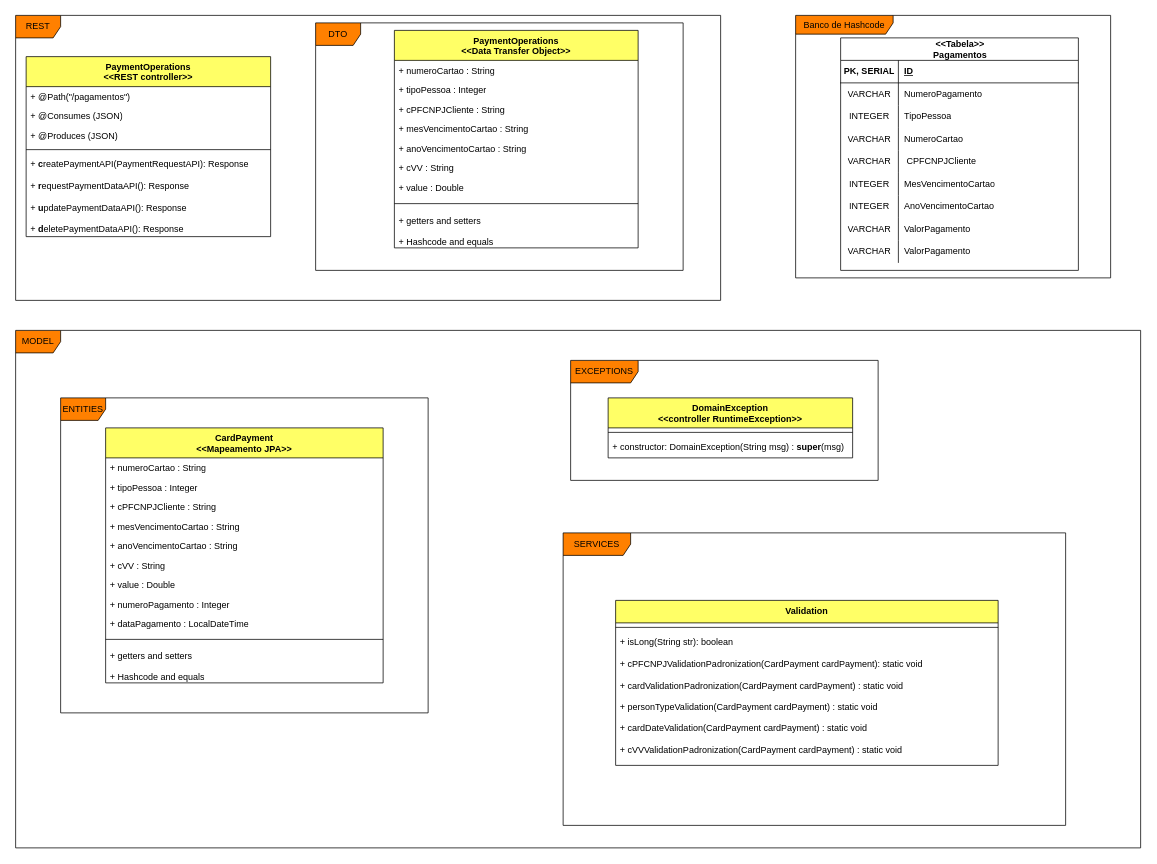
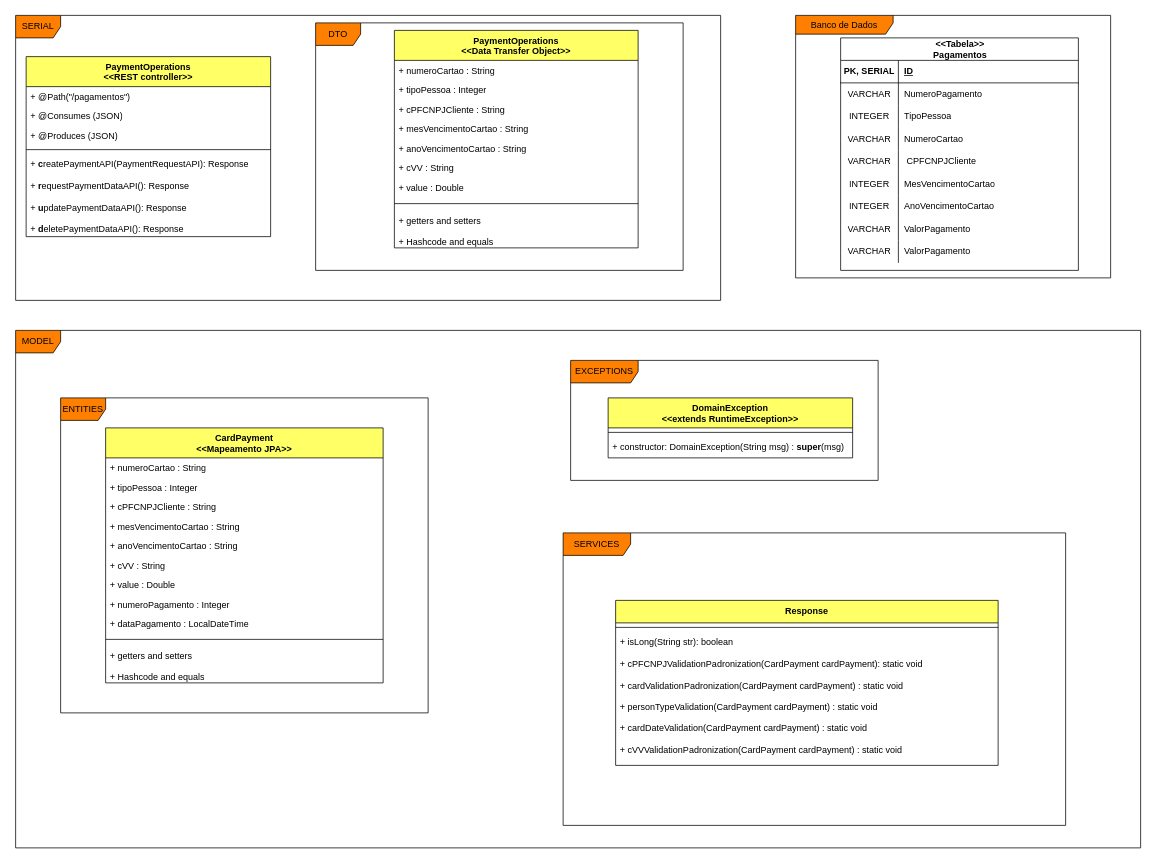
- <mxCell id="70" value="Banco de Hashcode" style="shape=umlFrame;whiteSpace=wrap;html=1;pointerEvents=0;width=130;height=25;fillColor=#FF8000;" vertex="1" parent="1"><mxGeometry x="1060" y="20" width="420" height="350" as="geometry" /></mxCell>
+ <mxCell id="70" value="Banco de Dados" style="shape=umlFrame;whiteSpace=wrap;html=1;pointerEvents=0;width=130;height=25;fillColor=#FF8000;" vertex="1" parent="1"><mxGeometry x="1060" y="20" width="420" height="350" as="geometry" /></mxCell>
- <mxCell id="19" value="REST" style="shape=umlFrame;whiteSpace=wrap;html=1;pointerEvents=0;fillColor=#FF8000;" vertex="1" parent="1"><mxGeometry x="20" y="20" width="940" height="380" as="geometry" /></mxCell>
+ <mxCell id="19" value="SERIAL" style="shape=umlFrame;whiteSpace=wrap;html=1;pointerEvents=0;fillColor=#FF8000;" vertex="1" parent="1"><mxGeometry x="20" y="20" width="940" height="380" as="geometry" /></mxCell>
- <mxCell id="35" value="&lt;div&gt;&lt;div&gt;DomainException&lt;/div&gt;&lt;/div&gt;&lt;div&gt;&amp;lt;&amp;lt;controller RuntimeException&amp;gt;&amp;gt;&lt;/div&gt;" style="swimlane;fontStyle=1;align=center;verticalAlign=top;childLayout=stackLayout;horizontal=1;startSize=40;horizontalStack=0;resizeParent=1;resizeParentMax=0;resizeLast=0;collapsible=1;marginBottom=0;whiteSpace=wrap;html=1;fillColor=#FFFF66;" vertex="1" parent="1"><mxGeometry x="810" y="530" width="326" height="80" as="geometry" /></mxCell>
+ <mxCell id="35" value="&lt;div&gt;&lt;div&gt;DomainException&lt;/div&gt;&lt;/div&gt;&lt;div&gt;&amp;lt;&amp;lt;extends RuntimeException&amp;gt;&amp;gt;&lt;/div&gt;" style="swimlane;fontStyle=1;align=center;verticalAlign=top;childLayout=stackLayout;horizontal=1;startSize=40;horizontalStack=0;resizeParent=1;resizeParentMax=0;resizeLast=0;collapsible=1;marginBottom=0;whiteSpace=wrap;html=1;fillColor=#FFFF66;" vertex="1" parent="1"><mxGeometry x="810" y="530" width="326" height="80" as="geometry" /></mxCell>
- <mxCell id="39" value="Validation&lt;div&gt;&lt;br&gt;&lt;div&gt;&lt;div&gt;&lt;br&gt;&lt;/div&gt;&lt;/div&gt;&lt;/div&gt;" style="swimlane;fontStyle=1;align=center;verticalAlign=top;childLayout=stackLayout;horizontal=1;startSize=30;horizontalStack=0;resizeParent=1;resizeParentMax=0;resizeLast=0;collapsible=1;marginBottom=0;whiteSpace=wrap;html=1;fillColor=#FFFF66;" vertex="1" parent="1"><mxGeometry x="820" y="800" width="510" height="220" as="geometry" /></mxCell>
+ <mxCell id="39" value="Response&lt;div&gt;&lt;br&gt;&lt;div&gt;&lt;div&gt;&lt;br&gt;&lt;/div&gt;&lt;/div&gt;&lt;/div&gt;" style="swimlane;fontStyle=1;align=center;verticalAlign=top;childLayout=stackLayout;horizontal=1;startSize=30;horizontalStack=0;resizeParent=1;resizeParentMax=0;resizeLast=0;collapsible=1;marginBottom=0;whiteSpace=wrap;html=1;fillColor=#FFFF66;" vertex="1" parent="1"><mxGeometry x="820" y="800" width="510" height="220" as="geometry" /></mxCell>
